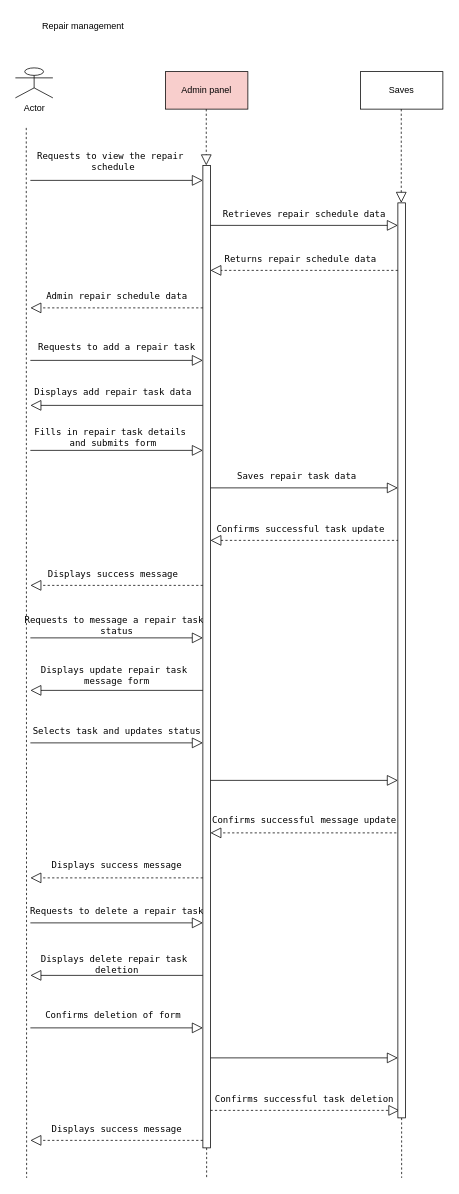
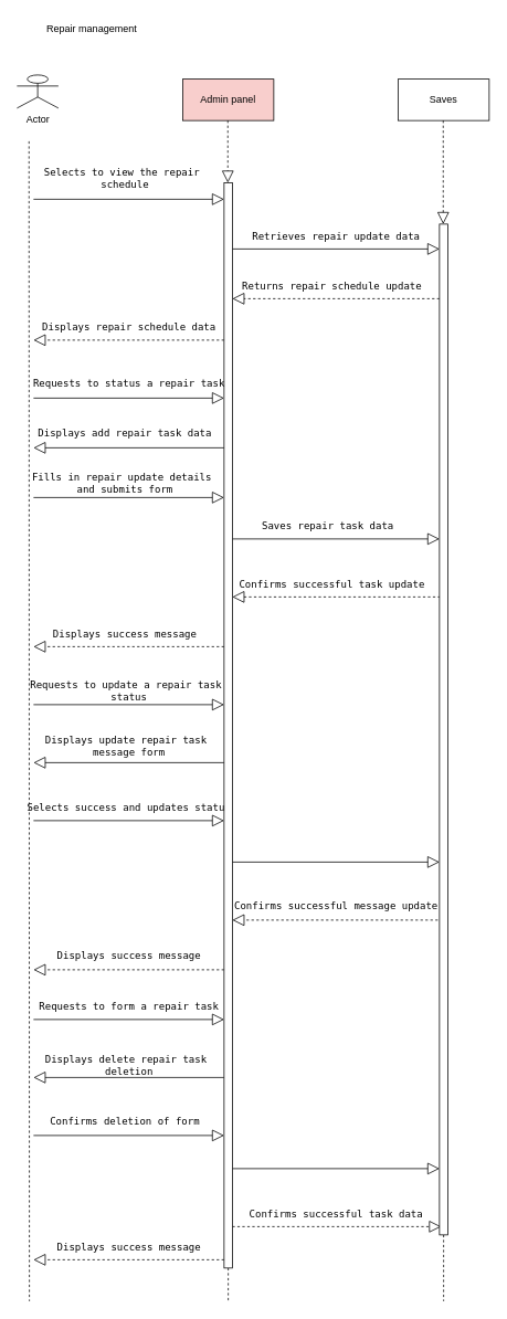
- <mxCell id="8" value="&lt;pre&gt;&lt;code class=&quot;!whitespace-pre hljs language-makefile&quot;&gt;Requests to view the repair &lt;br&gt;schedule&lt;/code&gt;&lt;/pre&gt;" style="text;html=1;align=center;verticalAlign=middle;resizable=0;points=[];autosize=1;strokeColor=none;fillColor=none;" parent="1" vertex="1"><mxGeometry x="40" y="180" width="220" height="70" as="geometry" /></mxCell>
+ <mxCell id="8" value="&lt;pre&gt;&lt;code class=&quot;!whitespace-pre hljs language-makefile&quot;&gt;Selects to view the repair &lt;br&gt;schedule&lt;/code&gt;&lt;/pre&gt;" style="text;html=1;align=center;verticalAlign=middle;resizable=0;points=[];autosize=1;strokeColor=none;fillColor=none;" parent="1" vertex="1"><mxGeometry x="40" y="180" width="220" height="70" as="geometry" /></mxCell>
- <mxCell id="9" value="&lt;pre&gt;&lt;code class=&quot;!whitespace-pre hljs language-makefile&quot;&gt;Retrieves repair schedule data&lt;/code&gt;&lt;/pre&gt;" style="text;html=1;align=center;verticalAlign=middle;resizable=0;points=[];autosize=1;strokeColor=none;fillColor=none;" parent="1" vertex="1"><mxGeometry x="290" y="260" width="230" height="50" as="geometry" /></mxCell>
+ <mxCell id="9" value="&lt;pre&gt;&lt;code class=&quot;!whitespace-pre hljs language-makefile&quot;&gt;Retrieves repair update data&lt;/code&gt;&lt;/pre&gt;" style="text;html=1;align=center;verticalAlign=middle;resizable=0;points=[];autosize=1;strokeColor=none;fillColor=none;" parent="1" vertex="1"><mxGeometry x="290" y="260" width="230" height="50" as="geometry" /></mxCell>
- <mxCell id="10" value="&lt;pre&gt;&lt;code class=&quot;!whitespace-pre hljs language-makefile&quot;&gt;Returns repair schedule data&lt;/code&gt;&lt;/pre&gt;" style="text;html=1;align=center;verticalAlign=middle;resizable=0;points=[];autosize=1;strokeColor=none;fillColor=none;" parent="1" vertex="1"><mxGeometry x="290" y="320" width="220" height="50" as="geometry" /></mxCell>
+ <mxCell id="10" value="&lt;pre&gt;&lt;code class=&quot;!whitespace-pre hljs language-makefile&quot;&gt;Returns repair schedule update&lt;/code&gt;&lt;/pre&gt;" style="text;html=1;align=center;verticalAlign=middle;resizable=0;points=[];autosize=1;strokeColor=none;fillColor=none;" parent="1" vertex="1"><mxGeometry x="290" y="320" width="220" height="50" as="geometry" /></mxCell>
- <mxCell id="11" value="&lt;pre&gt;&lt;code class=&quot;!whitespace-pre hljs language-makefile&quot;&gt;Admin repair schedule data&lt;/code&gt;&lt;/pre&gt;" style="text;html=1;align=center;verticalAlign=middle;resizable=0;points=[];autosize=1;strokeColor=none;fillColor=none;" parent="1" vertex="1"><mxGeometry x="40" y="370" width="230" height="50" as="geometry" /></mxCell>
+ <mxCell id="11" value="&lt;pre&gt;&lt;code class=&quot;!whitespace-pre hljs language-makefile&quot;&gt;Displays repair schedule data&lt;/code&gt;&lt;/pre&gt;" style="text;html=1;align=center;verticalAlign=middle;resizable=0;points=[];autosize=1;strokeColor=none;fillColor=none;" parent="1" vertex="1"><mxGeometry x="40" y="370" width="230" height="50" as="geometry" /></mxCell>
- <mxCell id="12" value="&lt;pre&gt;&lt;code class=&quot;!whitespace-pre hljs language-makefile&quot;&gt;Requests to add a repair task&lt;/code&gt;&lt;/pre&gt;" style="text;html=1;align=center;verticalAlign=middle;resizable=0;points=[];autosize=1;strokeColor=none;fillColor=none;" parent="1" vertex="1"><mxGeometry x="40" y="438" width="230" height="50" as="geometry" /></mxCell>
+ <mxCell id="12" value="&lt;pre&gt;&lt;code class=&quot;!whitespace-pre hljs language-makefile&quot;&gt;Requests to status a repair task&lt;/code&gt;&lt;/pre&gt;" style="text;html=1;align=center;verticalAlign=middle;resizable=0;points=[];autosize=1;strokeColor=none;fillColor=none;" parent="1" vertex="1"><mxGeometry x="40" y="438" width="230" height="50" as="geometry" /></mxCell>
- <mxCell id="14" value="&lt;pre&gt;&lt;code class=&quot;!whitespace-pre hljs language-makefile&quot;&gt;Fills in repair task details &lt;br&gt;and submits form&lt;/code&gt;&lt;/pre&gt;" style="text;html=1;align=center;verticalAlign=middle;resizable=0;points=[];autosize=1;strokeColor=none;fillColor=none;" parent="1" vertex="1"><mxGeometry x="35" y="548" width="230" height="70" as="geometry" /></mxCell>
+ <mxCell id="14" value="&lt;pre&gt;&lt;code class=&quot;!whitespace-pre hljs language-makefile&quot;&gt;Fills in repair update details &lt;br&gt;and submits form&lt;/code&gt;&lt;/pre&gt;" style="text;html=1;align=center;verticalAlign=middle;resizable=0;points=[];autosize=1;strokeColor=none;fillColor=none;" parent="1" vertex="1"><mxGeometry x="35" y="548" width="230" height="70" as="geometry" /></mxCell>
- <mxCell id="18" value="&lt;pre&gt;&lt;code class=&quot;!whitespace-pre hljs language-makefile&quot;&gt;Requests to message a repair task &lt;br&gt;status&lt;/code&gt;&lt;/pre&gt;" style="text;html=1;align=center;verticalAlign=middle;resizable=0;points=[];autosize=1;strokeColor=none;fillColor=none;" parent="1" vertex="1"><mxGeometry x="30" y="798" width="250" height="70" as="geometry" /></mxCell>
+ <mxCell id="18" value="&lt;pre&gt;&lt;code class=&quot;!whitespace-pre hljs language-makefile&quot;&gt;Requests to update a repair task &lt;br&gt;status&lt;/code&gt;&lt;/pre&gt;" style="text;html=1;align=center;verticalAlign=middle;resizable=0;points=[];autosize=1;strokeColor=none;fillColor=none;" parent="1" vertex="1"><mxGeometry x="30" y="798" width="250" height="70" as="geometry" /></mxCell>
- <mxCell id="20" value="&lt;pre&gt;&lt;code class=&quot;!whitespace-pre hljs language-makefile&quot;&gt;Selects task and updates status&lt;/code&gt;&lt;/pre&gt;" style="text;html=1;align=center;verticalAlign=middle;resizable=0;points=[];autosize=1;strokeColor=none;fillColor=none;" parent="1" vertex="1"><mxGeometry x="35" y="950" width="240" height="50" as="geometry" /></mxCell>
+ <mxCell id="20" value="&lt;pre&gt;&lt;code class=&quot;!whitespace-pre hljs language-makefile&quot;&gt;Selects success and updates status&lt;/code&gt;&lt;/pre&gt;" style="text;html=1;align=center;verticalAlign=middle;resizable=0;points=[];autosize=1;strokeColor=none;fillColor=none;" parent="1" vertex="1"><mxGeometry x="35" y="950" width="240" height="50" as="geometry" /></mxCell>
- <mxCell id="23" value="&lt;pre&gt;&lt;code class=&quot;!whitespace-pre hljs language-makefile&quot;&gt;Requests to delete a repair task&lt;/code&gt;&lt;/pre&gt;" style="text;html=1;align=center;verticalAlign=middle;resizable=0;points=[];autosize=1;strokeColor=none;fillColor=none;" parent="1" vertex="1"><mxGeometry x="30" y="1190" width="250" height="50" as="geometry" /></mxCell>
+ <mxCell id="23" value="&lt;pre&gt;&lt;code class=&quot;!whitespace-pre hljs language-makefile&quot;&gt;Requests to form a repair task&lt;/code&gt;&lt;/pre&gt;" style="text;html=1;align=center;verticalAlign=middle;resizable=0;points=[];autosize=1;strokeColor=none;fillColor=none;" parent="1" vertex="1"><mxGeometry x="30" y="1190" width="250" height="50" as="geometry" /></mxCell>
- <mxCell id="26" value="&lt;pre&gt;&lt;code class=&quot;!whitespace-pre hljs language-makefile&quot;&gt;Confirms successful task deletion&lt;/code&gt;&lt;/pre&gt;" style="text;html=1;align=center;verticalAlign=middle;resizable=0;points=[];autosize=1;strokeColor=none;fillColor=none;" parent="1" vertex="1"><mxGeometry x="280" y="1440" width="250" height="50" as="geometry" /></mxCell>
+ <mxCell id="26" value="&lt;pre&gt;&lt;code class=&quot;!whitespace-pre hljs language-makefile&quot;&gt;Confirms successful task data&lt;/code&gt;&lt;/pre&gt;" style="text;html=1;align=center;verticalAlign=middle;resizable=0;points=[];autosize=1;strokeColor=none;fillColor=none;" parent="1" vertex="1"><mxGeometry x="280" y="1440" width="250" height="50" as="geometry" /></mxCell>
